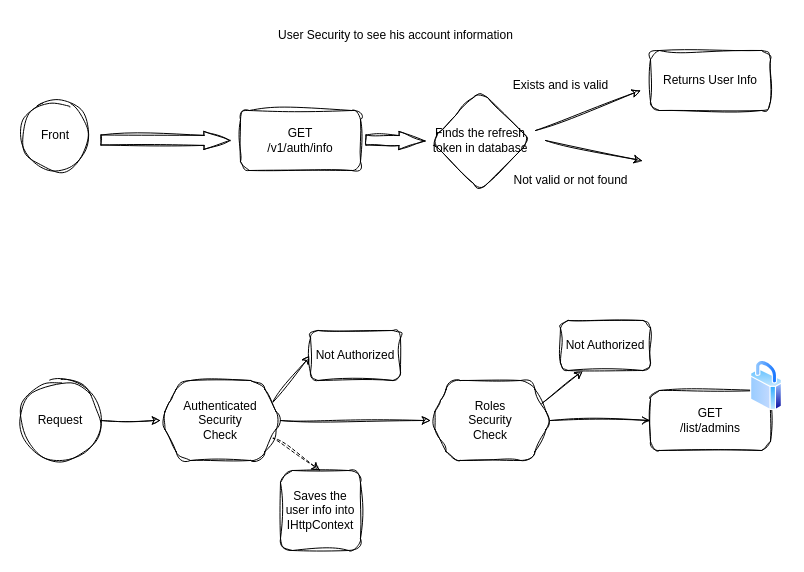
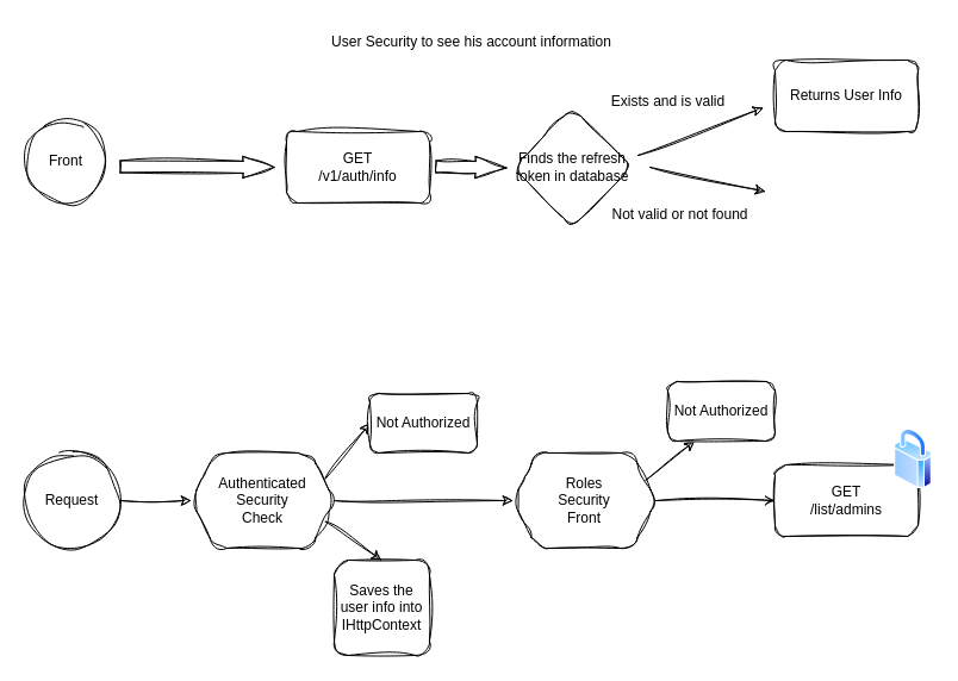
- <mxCell id="24" value="Roles&lt;br&gt;Security&lt;br&gt;Check" style="shape=hexagon;perimeter=hexagonPerimeter2;whiteSpace=wrap;html=1;fixedSize=1;rounded=1;sketch=1;curveFitting=1;jiggle=2;" vertex="1" parent="1"><mxGeometry x="430" y="380" width="120" height="80" as="geometry" /></mxCell>
+ <mxCell id="24" value="Roles&lt;br&gt;Security&lt;br&gt;Front" style="shape=hexagon;perimeter=hexagonPerimeter2;whiteSpace=wrap;html=1;fixedSize=1;rounded=1;sketch=1;curveFitting=1;jiggle=2;" vertex="1" parent="1"><mxGeometry x="430" y="380" width="120" height="80" as="geometry" /></mxCell>
- <mxCell id="20" style="edgeStyle=none;html=1;exitX=1;exitY=0.75;exitDx=0;exitDy=0;entryX=0.5;entryY=0;entryDx=0;entryDy=0;rounded=1;sketch=1;curveFitting=1;jiggle=2;dashed=1;" edge="1" parent="1" source="21" target="27"><mxGeometry relative="1" as="geometry" /></mxCell>
+ <mxCell id="20" style="edgeStyle=none;html=1;exitX=1;exitY=0.75;exitDx=0;exitDy=0;entryX=0.5;entryY=0;entryDx=0;entryDy=0;rounded=1;sketch=1;curveFitting=1;jiggle=2;" edge="1" parent="1" source="21" target="27"><mxGeometry relative="1" as="geometry" /></mxCell>
